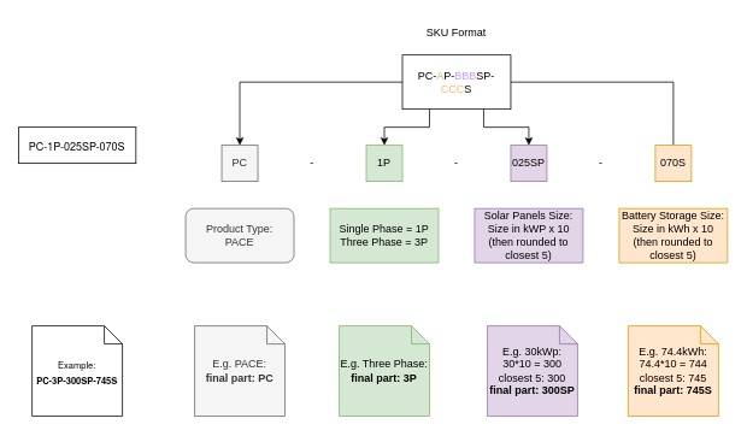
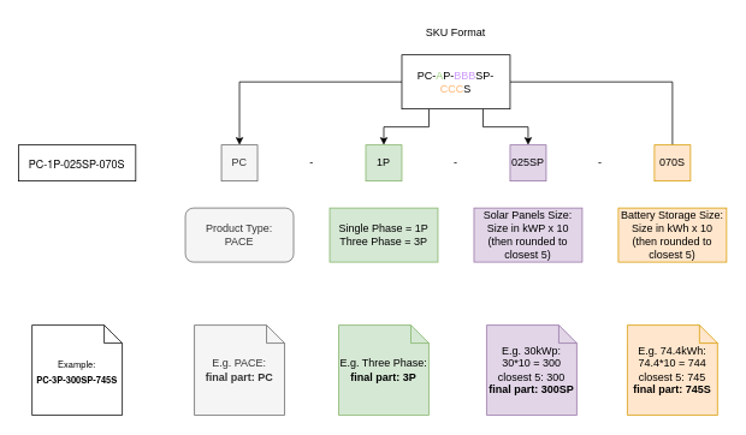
- <mxCell id="23" value="&lt;p style=&quot;margin: 0px; font-stretch: normal; font-size: 12px; line-height: normal; font-family: &amp;quot;Helvetica Neue&amp;quot;;&quot;&gt;PC-1P-025SP-070S&lt;/p&gt;" style="rounded=0;whiteSpace=wrap;html=1;fontSize=12;" vertex="1" parent="1"><mxGeometry x="20" y="140" width="130" height="40" as="geometry" /></mxCell>
+ <mxCell id="23" value="&lt;p style=&quot;margin: 0px; font-stretch: normal; font-size: 12px; line-height: normal; font-family: &amp;quot;Helvetica Neue&amp;quot;;&quot;&gt;PC-1P-025SP-070S&lt;/p&gt;" style="rounded=0;whiteSpace=wrap;html=1;fontSize=12;" vertex="1" parent="1"><mxGeometry x="20" y="160" width="130" height="40" as="geometry" /></mxCell>
